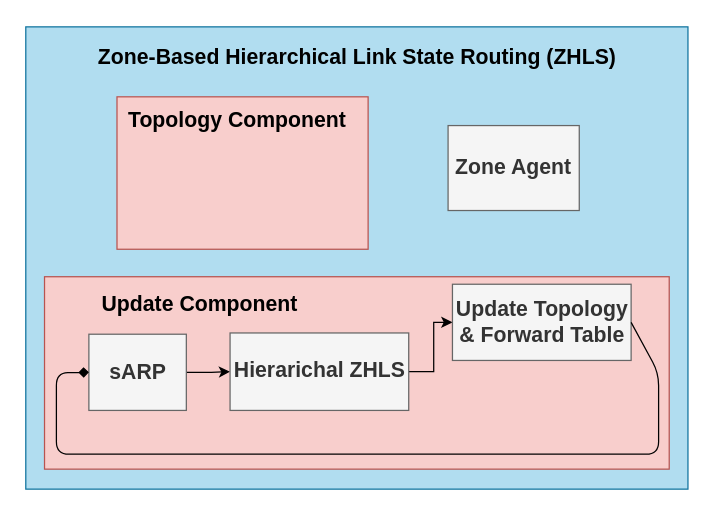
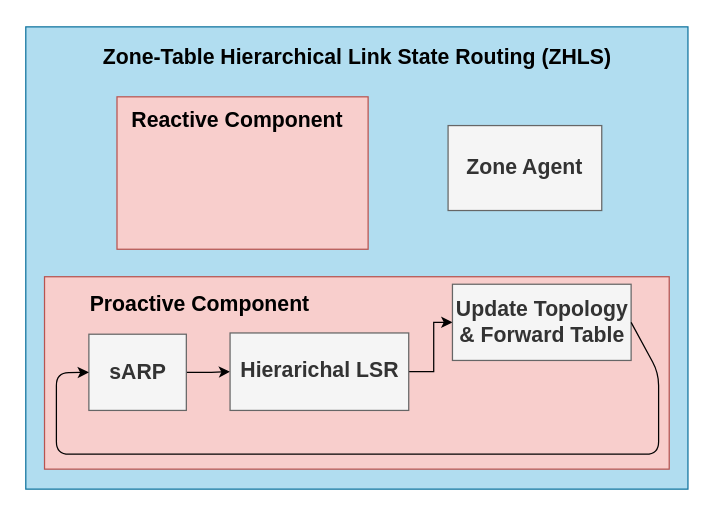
- <mxCell id="14" value="&lt;span style=&quot;font-size: 17px&quot;&gt;&lt;b&gt;Zone-Based Hierarchical Link State Routing (ZHLS)&lt;/b&gt;&lt;/span&gt;" style="text;html=1;strokeColor=none;fillColor=none;align=center;verticalAlign=middle;whiteSpace=wrap;rounded=0;" vertex="1" parent="1"><mxGeometry x="61.5" y="20" width="447" height="51" as="geometry" /></mxCell>
+ <mxCell id="14" value="&lt;span style=&quot;font-size: 17px&quot;&gt;&lt;b&gt;Zone-Table Hierarchical Link State Routing (ZHLS)&lt;/b&gt;&lt;/span&gt;" style="text;html=1;strokeColor=none;fillColor=none;align=center;verticalAlign=middle;whiteSpace=wrap;rounded=0;" vertex="1" parent="1"><mxGeometry x="61.5" y="20" width="447" height="51" as="geometry" /></mxCell>
- <mxCell id="13" value="&lt;font style=&quot;font-size: 17px&quot;&gt;&lt;b&gt;Topology Component&lt;/b&gt;&lt;/font&gt;" style="text;html=1;strokeColor=none;fillColor=none;align=center;verticalAlign=middle;whiteSpace=wrap;rounded=0;" vertex="1" parent="1"><mxGeometry x="79" y="71" width="221" height="51" as="geometry" /></mxCell>
+ <mxCell id="13" value="&lt;font style=&quot;font-size: 17px&quot;&gt;&lt;b&gt;Reactive Component&lt;/b&gt;&lt;/font&gt;" style="text;html=1;strokeColor=none;fillColor=none;align=center;verticalAlign=middle;whiteSpace=wrap;rounded=0;" vertex="1" parent="1"><mxGeometry x="79" y="71" width="221" height="51" as="geometry" /></mxCell>
- <mxCell id="11" value="&lt;b&gt;&lt;font style=&quot;font-size: 17px&quot;&gt;Zone Agent&lt;br&gt;&lt;/font&gt;&lt;/b&gt;" style="rounded=0;whiteSpace=wrap;html=1;fillColor=#f5f5f5;strokeColor=#666666;fontColor=#333333;" vertex="1" parent="1"><mxGeometry x="358" y="100" width="105" height="68" as="geometry" /></mxCell>
+ <mxCell id="11" value="&lt;b&gt;&lt;font style=&quot;font-size: 17px&quot;&gt;Zone Agent&lt;br&gt;&lt;/font&gt;&lt;/b&gt;" style="rounded=0;whiteSpace=wrap;html=1;fillColor=#f5f5f5;strokeColor=#666666;fontColor=#333333;" vertex="1" parent="1"><mxGeometry x="358" y="100" width="123" height="68" as="geometry" /></mxCell>
- <mxCell id="12" value="&lt;font style=&quot;font-size: 17px&quot;&gt;&lt;b&gt;Update Component&lt;/b&gt;&lt;/font&gt;" style="text;html=1;strokeColor=none;fillColor=none;align=center;verticalAlign=middle;whiteSpace=wrap;rounded=0;" vertex="1" parent="1"><mxGeometry x="49" y="218" width="221" height="51" as="geometry" /></mxCell>
+ <mxCell id="12" value="&lt;font style=&quot;font-size: 17px&quot;&gt;&lt;b&gt;Proactive Component&lt;/b&gt;&lt;/font&gt;" style="text;html=1;strokeColor=none;fillColor=none;align=center;verticalAlign=middle;whiteSpace=wrap;rounded=0;" vertex="1" parent="1"><mxGeometry x="49" y="218" width="221" height="51" as="geometry" /></mxCell>
- <mxCell id="7" value="&lt;b&gt;&lt;font style=&quot;font-size: 17px&quot;&gt;Hierarichal ZHLS&lt;/font&gt;&lt;/b&gt;" style="rounded=0;whiteSpace=wrap;html=1;fillColor=#f5f5f5;strokeColor=#666666;fontColor=#333333;" vertex="1" parent="1"><mxGeometry x="183.5" y="266" width="143" height="62" as="geometry" /></mxCell>
+ <mxCell id="7" value="&lt;b&gt;&lt;font style=&quot;font-size: 17px&quot;&gt;Hierarichal LSR&lt;/font&gt;&lt;/b&gt;" style="rounded=0;whiteSpace=wrap;html=1;fillColor=#f5f5f5;strokeColor=#666666;fontColor=#333333;" vertex="1" parent="1"><mxGeometry x="183.5" y="266" width="143" height="62" as="geometry" /></mxCell>
- <mxCell id="10" value="" style="endArrow=diamond;html=1;exitX=1;exitY=0.5;exitDx=0;exitDy=0;entryX=0;entryY=0.5;entryDx=0;entryDy=0;" edge="1" parent="1" source="8" target="5"><mxGeometry width="50" height="50" relative="1" as="geometry"><mxPoint x="242.5" y="384" as="sourcePoint" /><mxPoint x="44.5" y="298" as="targetPoint" /><Array as="points"><mxPoint x="526.5" y="298" /><mxPoint x="526.5" y="363" /><mxPoint x="44.5" y="363" /><mxPoint x="44.5" y="298" /></Array></mxGeometry></mxCell>
+ <mxCell id="10" value="" style="endArrow=classic;html=1;exitX=1;exitY=0.5;exitDx=0;exitDy=0;entryX=0;entryY=0.5;entryDx=0;entryDy=0;" edge="1" parent="1" source="8" target="5"><mxGeometry width="50" height="50" relative="1" as="geometry"><mxPoint x="242.5" y="384" as="sourcePoint" /><mxPoint x="44.5" y="298" as="targetPoint" /><Array as="points"><mxPoint x="526.5" y="298" /><mxPoint x="526.5" y="363" /><mxPoint x="44.5" y="363" /><mxPoint x="44.5" y="298" /></Array></mxGeometry></mxCell>
